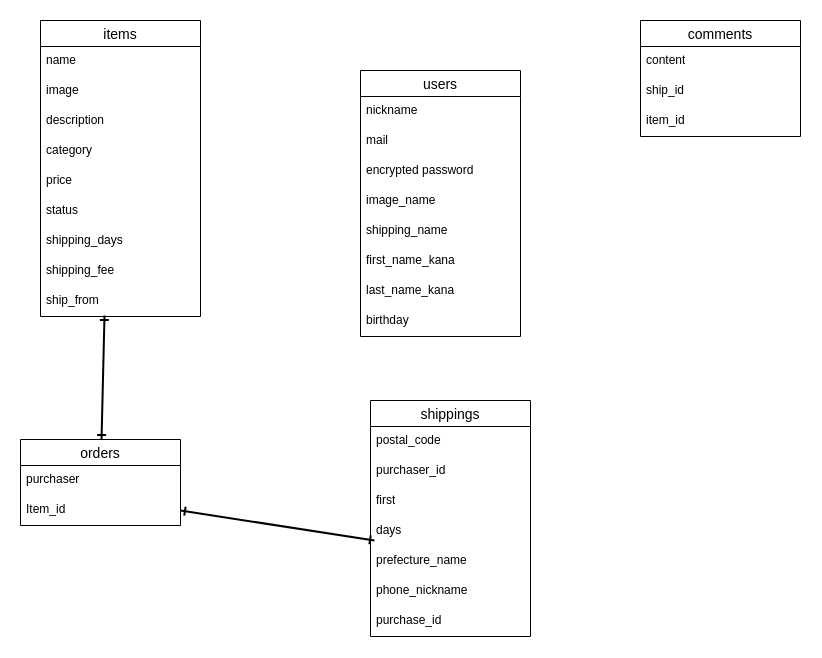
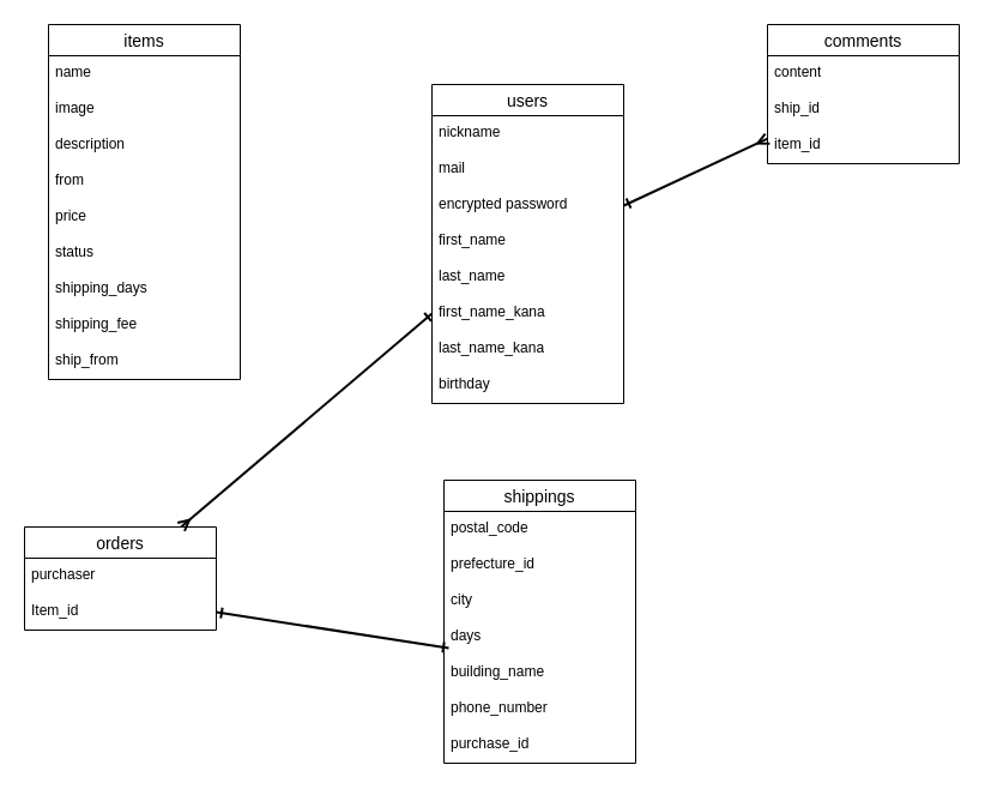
+ <mxCell id="36" style="edgeStyle=none;html=1;exitX=1;exitY=0.5;exitDx=0;exitDy=0;startArrow=ERone;startFill=0;endArrow=ERmany;endFill=0;strokeWidth=2;" parent="1" source="5" target="32" edge="1"><mxGeometry relative="1" as="geometry" /></mxCell>
- <mxCell id="15" value="category" style="text;strokeColor=none;fillColor=none;spacingLeft=4;spacingRight=4;overflow=hidden;rotatable=0;points=[[0,0.5],[1,0.5]];portConstraint=eastwest;fontSize=12;whiteSpace=wrap;html=1;" parent="11" vertex="1"><mxGeometry y="116" width="160" height="30" as="geometry" /></mxCell>
+ <mxCell id="15" value="from" style="text;strokeColor=none;fillColor=none;spacingLeft=4;spacingRight=4;overflow=hidden;rotatable=0;points=[[0,0.5],[1,0.5]];portConstraint=eastwest;fontSize=12;whiteSpace=wrap;html=1;" parent="11" vertex="1"><mxGeometry y="116" width="160" height="30" as="geometry" /></mxCell>
- <mxCell id="6" value="image_name" style="text;strokeColor=none;fillColor=none;spacingLeft=4;spacingRight=4;overflow=hidden;rotatable=0;points=[[0,0.5],[1,0.5]];portConstraint=eastwest;fontSize=12;whiteSpace=wrap;html=1;" vertex="1" parent="2"><mxGeometry y="116" width="160" height="30" as="geometry" /></mxCell>
+ <mxCell id="6" value="first_name" style="text;strokeColor=none;fillColor=none;spacingLeft=4;spacingRight=4;overflow=hidden;rotatable=0;points=[[0,0.5],[1,0.5]];portConstraint=eastwest;fontSize=12;whiteSpace=wrap;html=1;" vertex="1" parent="2"><mxGeometry y="116" width="160" height="30" as="geometry" /></mxCell>
- <mxCell id="7" value="shipping_name" style="text;strokeColor=none;fillColor=none;spacingLeft=4;spacingRight=4;overflow=hidden;rotatable=0;points=[[0,0.5],[1,0.5]];portConstraint=eastwest;fontSize=12;whiteSpace=wrap;html=1;" vertex="1" parent="2"><mxGeometry y="146" width="160" height="30" as="geometry" /></mxCell>
+ <mxCell id="7" value="last_name" style="text;strokeColor=none;fillColor=none;spacingLeft=4;spacingRight=4;overflow=hidden;rotatable=0;points=[[0,0.5],[1,0.5]];portConstraint=eastwest;fontSize=12;whiteSpace=wrap;html=1;" vertex="1" parent="2"><mxGeometry y="146" width="160" height="30" as="geometry" /></mxCell>
+ <mxCell id="37" style="edgeStyle=none;html=1;exitX=0;exitY=0.5;exitDx=0;exitDy=0;startArrow=ERone;startFill=0;endArrow=ERmany;endFill=0;strokeWidth=2;" parent="1" source="8" target="21" edge="1"><mxGeometry relative="1" as="geometry" /></mxCell>
- <mxCell id="38" style="edgeStyle=none;html=1;exitX=0.4;exitY=0.967;exitDx=0;exitDy=0;exitPerimeter=0;startArrow=ERone;startFill=0;endArrow=ERone;endFill=0;strokeWidth=2;" parent="1" source="20" target="21" edge="1"><mxGeometry relative="1" as="geometry" /></mxCell>
- <mxCell id="26" value="purchaser_id" style="text;strokeColor=none;fillColor=none;spacingLeft=4;spacingRight=4;overflow=hidden;rotatable=0;points=[[0,0.5],[1,0.5]];portConstraint=eastwest;fontSize=12;whiteSpace=wrap;html=1;" parent="24" vertex="1"><mxGeometry y="56" width="160" height="30" as="geometry" /></mxCell>
+ <mxCell id="26" value="prefecture_id" style="text;strokeColor=none;fillColor=none;spacingLeft=4;spacingRight=4;overflow=hidden;rotatable=0;points=[[0,0.5],[1,0.5]];portConstraint=eastwest;fontSize=12;whiteSpace=wrap;html=1;" parent="24" vertex="1"><mxGeometry y="56" width="160" height="30" as="geometry" /></mxCell>
- <mxCell id="27" value="first" style="text;strokeColor=none;fillColor=none;spacingLeft=4;spacingRight=4;overflow=hidden;rotatable=0;points=[[0,0.5],[1,0.5]];portConstraint=eastwest;fontSize=12;whiteSpace=wrap;html=1;" parent="24" vertex="1"><mxGeometry y="86" width="160" height="30" as="geometry" /></mxCell>
+ <mxCell id="27" value="city" style="text;strokeColor=none;fillColor=none;spacingLeft=4;spacingRight=4;overflow=hidden;rotatable=0;points=[[0,0.5],[1,0.5]];portConstraint=eastwest;fontSize=12;whiteSpace=wrap;html=1;" parent="24" vertex="1"><mxGeometry y="86" width="160" height="30" as="geometry" /></mxCell>
- <mxCell id="29" value="&lt;meta charset=&quot;utf-8&quot;&gt;prefecture_name" style="text;strokeColor=none;fillColor=none;spacingLeft=4;spacingRight=4;overflow=hidden;rotatable=0;points=[[0,0.5],[1,0.5]];portConstraint=eastwest;fontSize=12;whiteSpace=wrap;html=1;" parent="24" vertex="1"><mxGeometry y="146" width="160" height="30" as="geometry" /></mxCell>
+ <mxCell id="29" value="&lt;meta charset=&quot;utf-8&quot;&gt;building_name" style="text;strokeColor=none;fillColor=none;spacingLeft=4;spacingRight=4;overflow=hidden;rotatable=0;points=[[0,0.5],[1,0.5]];portConstraint=eastwest;fontSize=12;whiteSpace=wrap;html=1;" parent="24" vertex="1"><mxGeometry y="146" width="160" height="30" as="geometry" /></mxCell>
- <mxCell id="30" value="&lt;meta charset=&quot;utf-8&quot;&gt;phone_nickname" style="text;strokeColor=none;fillColor=none;spacingLeft=4;spacingRight=4;overflow=hidden;rotatable=0;points=[[0,0.5],[1,0.5]];portConstraint=eastwest;fontSize=12;whiteSpace=wrap;html=1;" parent="24" vertex="1"><mxGeometry y="176" width="160" height="30" as="geometry" /></mxCell>
+ <mxCell id="30" value="&lt;meta charset=&quot;utf-8&quot;&gt;phone_number" style="text;strokeColor=none;fillColor=none;spacingLeft=4;spacingRight=4;overflow=hidden;rotatable=0;points=[[0,0.5],[1,0.5]];portConstraint=eastwest;fontSize=12;whiteSpace=wrap;html=1;" parent="24" vertex="1"><mxGeometry y="176" width="160" height="30" as="geometry" /></mxCell>
